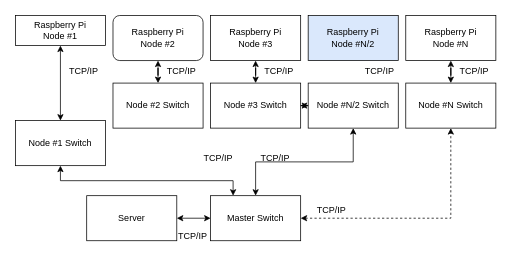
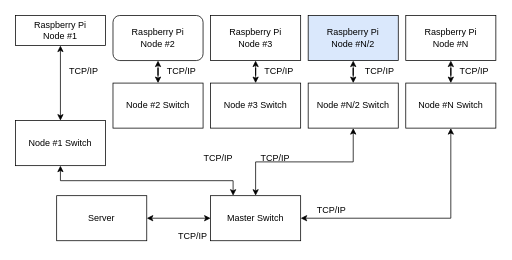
- <mxCell id="11" style="edgeStyle=orthogonalEdgeStyle;rounded=0;jumpStyle=none;orthogonalLoop=1;jettySize=auto;html=1;startArrow=classic;startFill=1;" edge="1" parent="1" source="12" target="14"><mxGeometry relative="1" as="geometry" /></mxCell>
+ <mxCell id="11" style="edgeStyle=orthogonalEdgeStyle;rounded=0;jumpStyle=none;orthogonalLoop=1;jettySize=auto;html=1;entryX=0.5;entryY=1;entryDx=0;entryDy=0;startArrow=classic;startFill=1;" edge="1" parent="1" source="12" target="4"><mxGeometry relative="1" as="geometry" /></mxCell>
- <mxCell id="21" value="Server" style="rounded=0;whiteSpace=wrap;html=1;" vertex="1" parent="1"><mxGeometry x="115" y="260" width="120" height="60" as="geometry" /></mxCell>
+ <mxCell id="21" value="Server" style="rounded=0;whiteSpace=wrap;html=1;" vertex="1" parent="1"><mxGeometry x="75" y="260" width="120" height="60" as="geometry" /></mxCell>
- <mxCell id="18" style="edgeStyle=orthogonalEdgeStyle;rounded=0;jumpStyle=none;orthogonalLoop=1;jettySize=auto;html=1;exitX=1;exitY=0.5;exitDx=0;exitDy=0;startArrow=classic;startFill=1;entryX=0.5;entryY=1;entryDx=0;entryDy=0;dashed=1;" edge="1" parent="1" source="20" target="10"><mxGeometry relative="1" as="geometry"><Array as="points"><mxPoint x="600" y="290" /></Array></mxGeometry></mxCell>
+ <mxCell id="18" style="edgeStyle=orthogonalEdgeStyle;rounded=0;jumpStyle=none;orthogonalLoop=1;jettySize=auto;html=1;exitX=1;exitY=0.5;exitDx=0;exitDy=0;startArrow=classic;startFill=1;entryX=0.5;entryY=1;entryDx=0;entryDy=0;" edge="1" parent="1" source="20" target="10"><mxGeometry relative="1" as="geometry"><Array as="points"><mxPoint x="600" y="290" /></Array></mxGeometry></mxCell>
